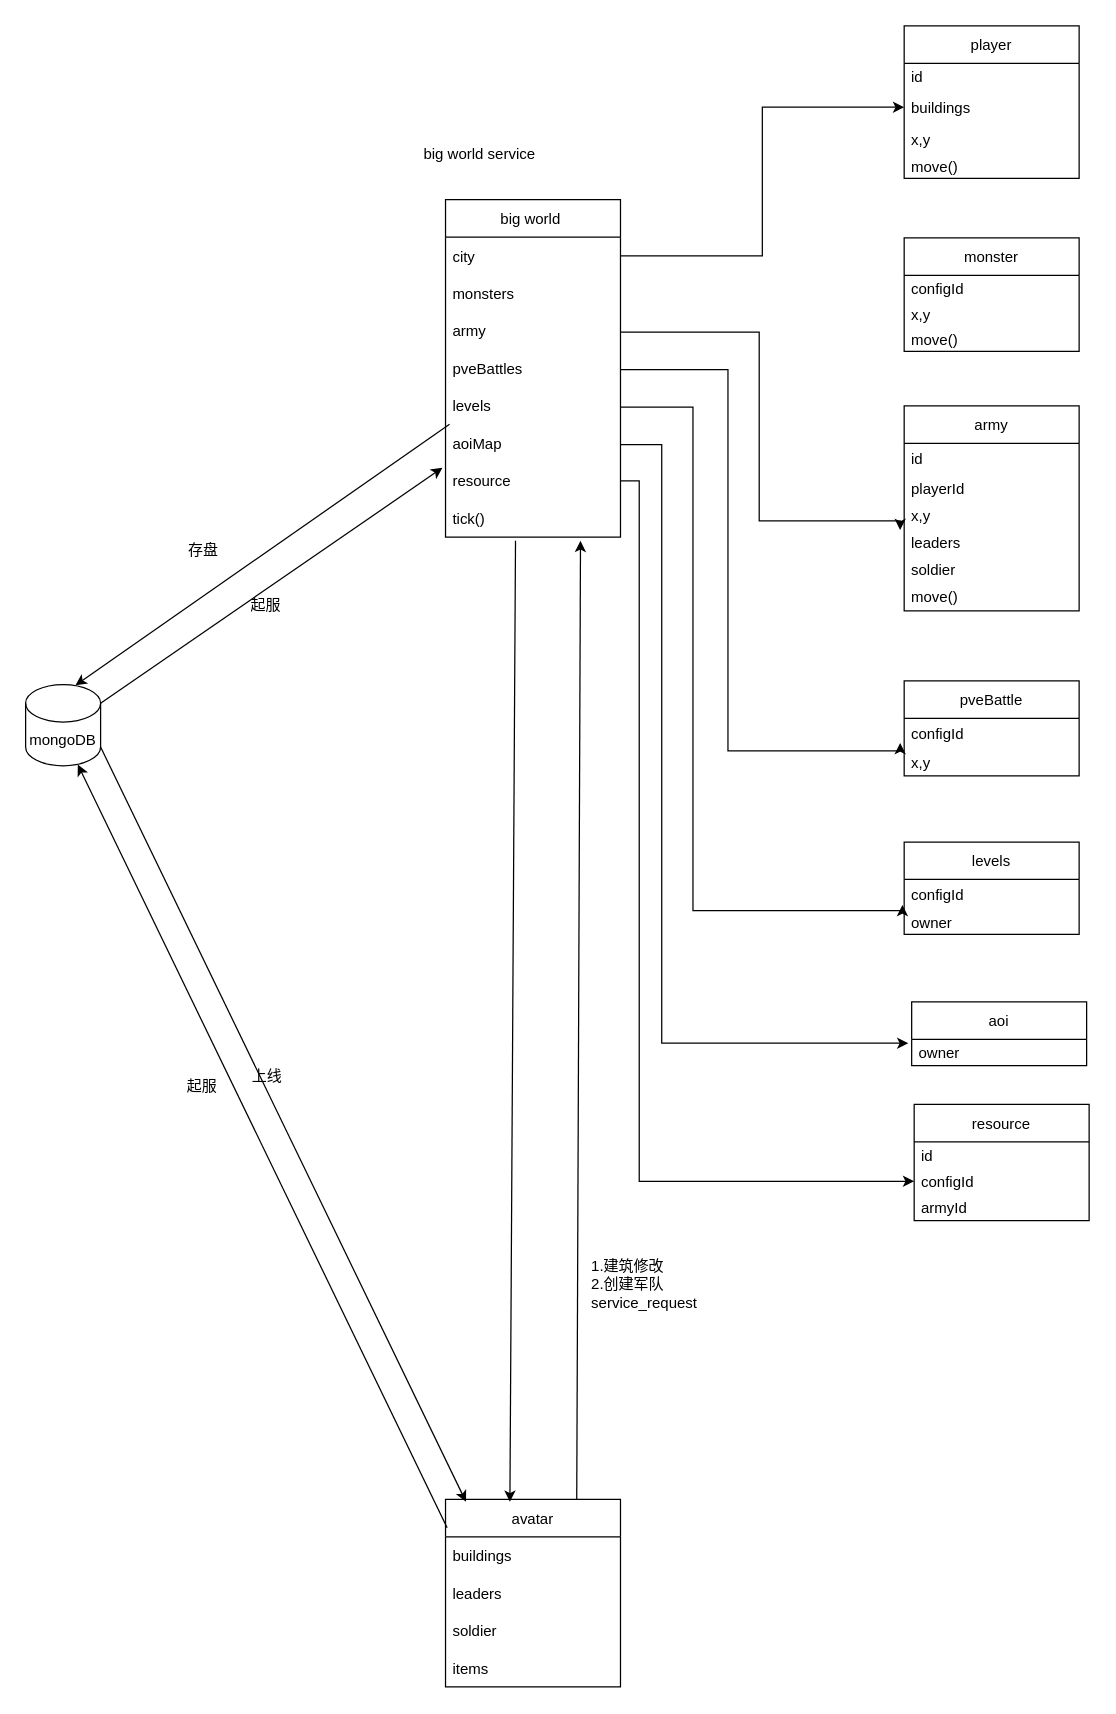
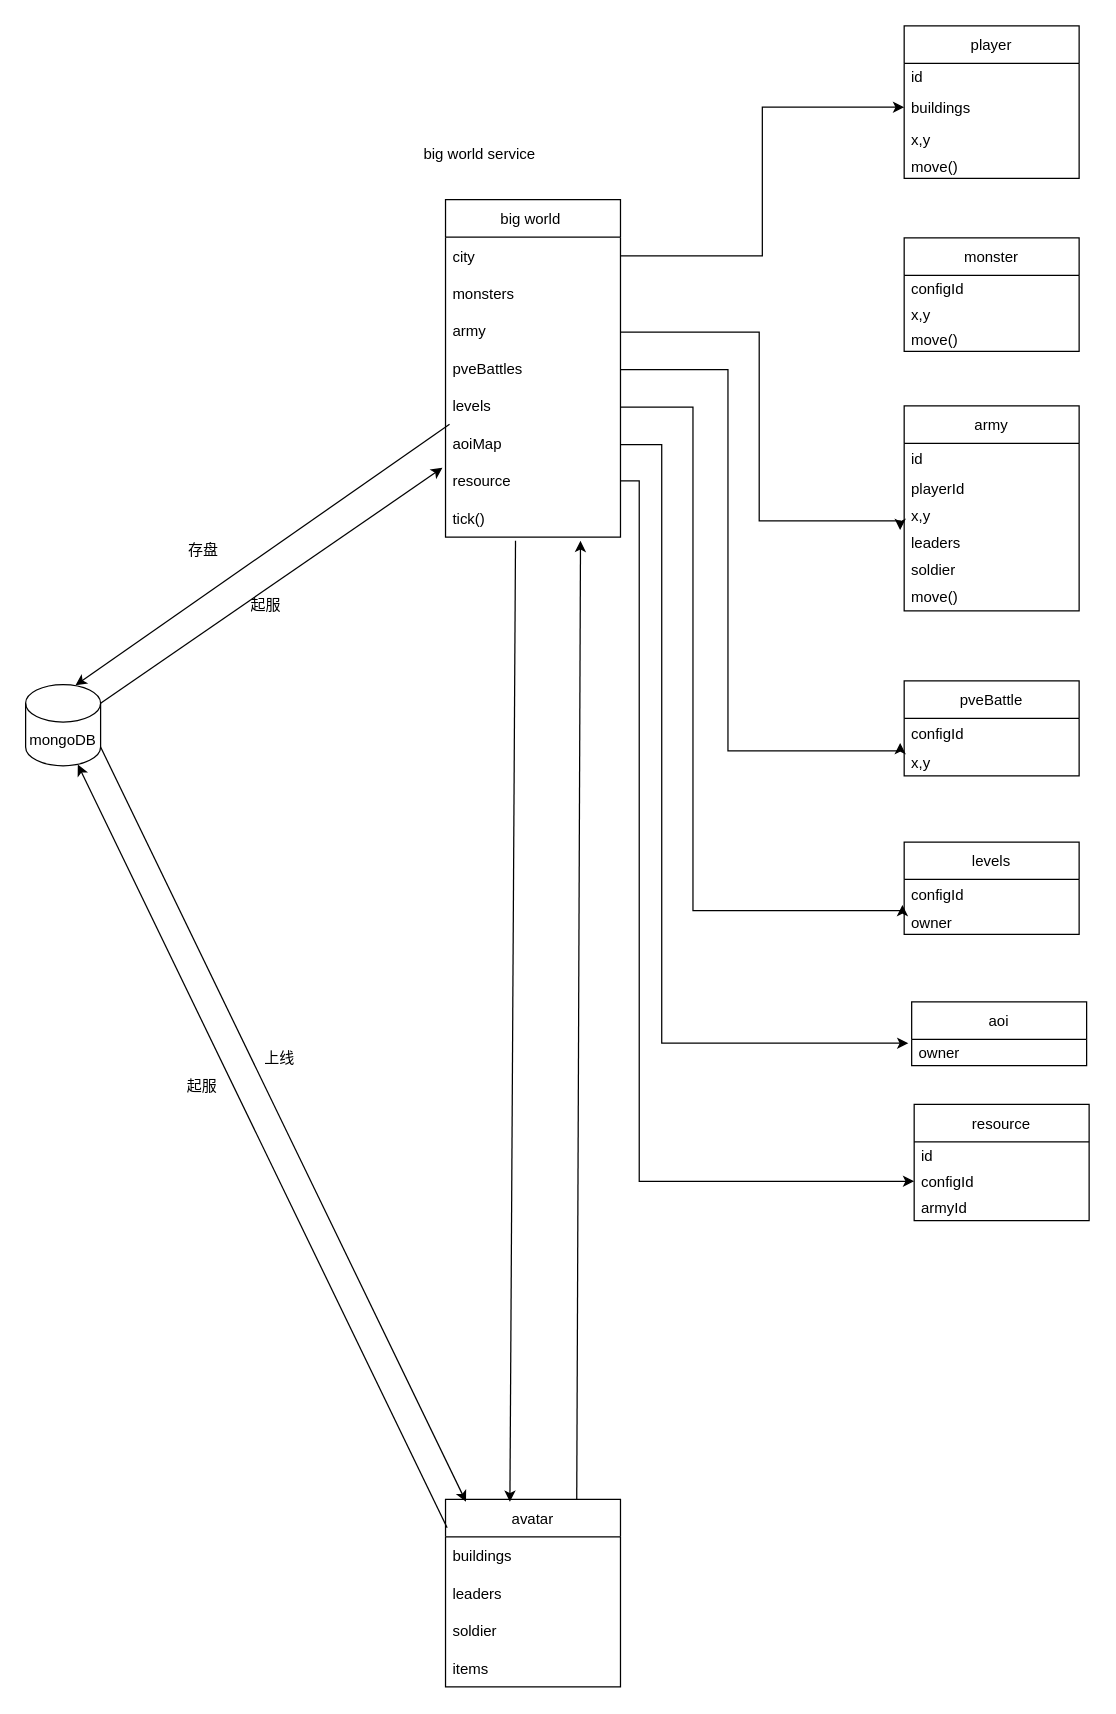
- <mxCell id="61" value="上线" style="text;html=1;align=center;verticalAlign=middle;resizable=0;points=[];autosize=1;strokeColor=none;fillColor=none;" vertex="1" parent="1"><mxGeometry x="196" y="852" width="34" height="18" as="geometry" /></mxCell>
+ <mxCell id="61" value="上线" style="text;html=1;align=center;verticalAlign=middle;resizable=0;points=[];autosize=1;strokeColor=none;fillColor=none;" vertex="1" parent="1"><mxGeometry x="206" y="837" width="34" height="18" as="geometry" /></mxCell>
- <mxCell id="47" value="1.建筑修改&lt;br&gt;2.创建军队&lt;br&gt;service_request" style="text;html=1;align=left;verticalAlign=middle;resizable=0;points=[];autosize=1;strokeColor=none;fillColor=none;" vertex="1" parent="1"><mxGeometry x="471" y="1004" width="95" height="46" as="geometry" /></mxCell>
